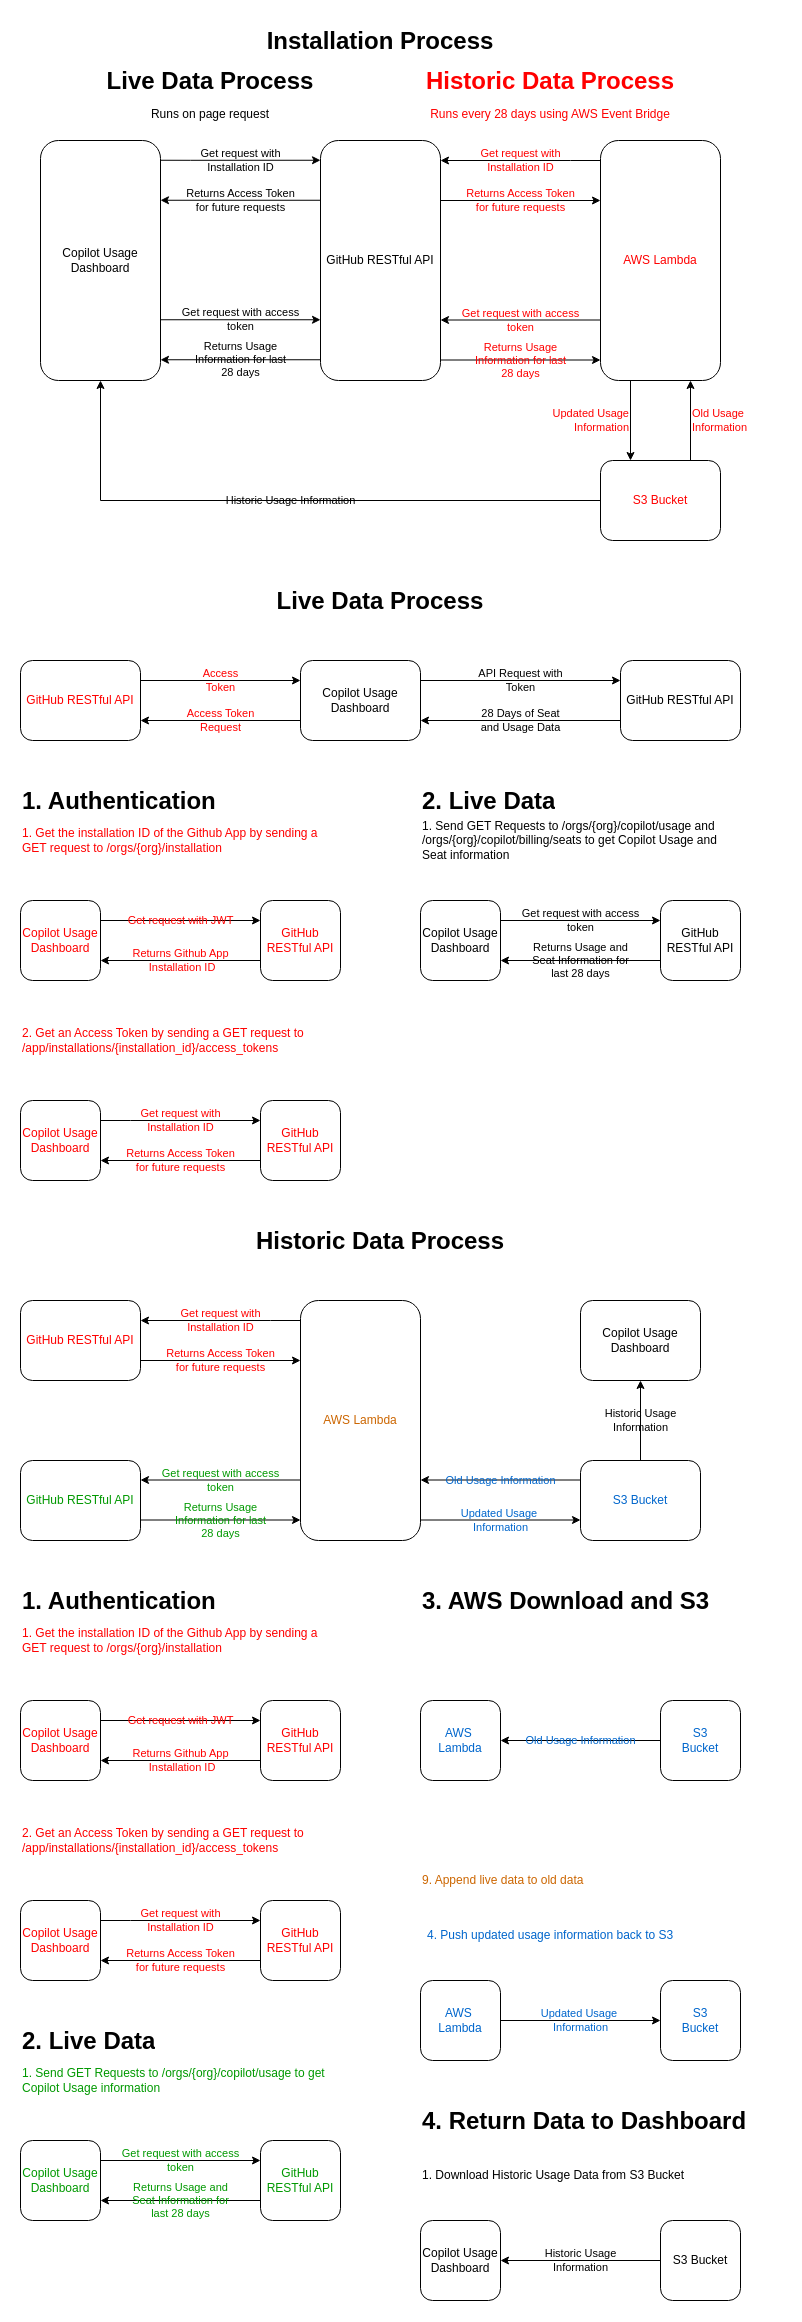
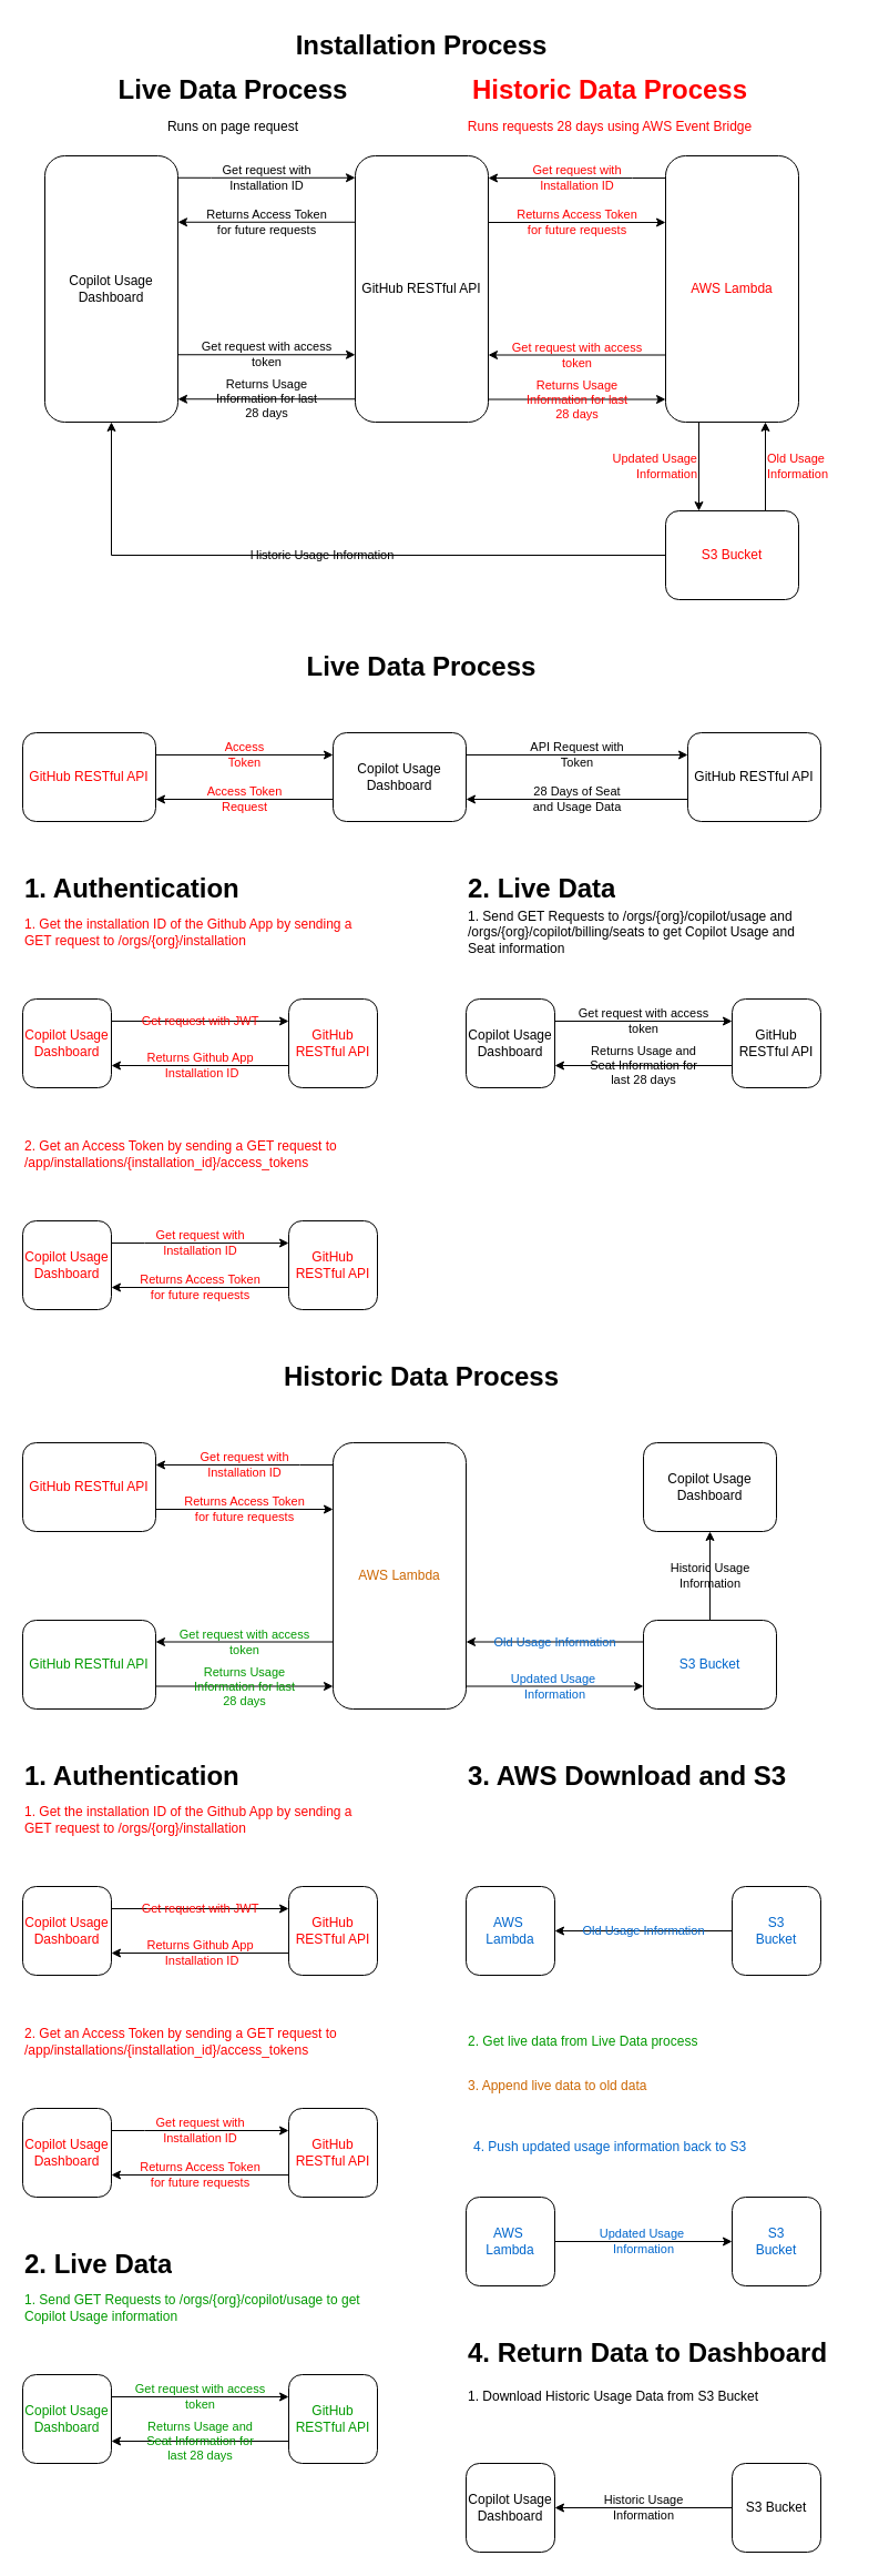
- <mxCell id="91" value="Runs every 28 days using AWS Event Bridge" style="text;html=1;align=center;verticalAlign=top;whiteSpace=wrap;rounded=0;fontColor=#FF0000;labelBackgroundColor=none;" parent="1" vertex="1"><mxGeometry x="380" y="100" width="340" height="40" as="geometry" /></mxCell>
+ <mxCell id="91" value="Runs requests 28 days using AWS Event Bridge" style="text;html=1;align=center;verticalAlign=top;whiteSpace=wrap;rounded=0;fontColor=#FF0000;labelBackgroundColor=none;" parent="1" vertex="1"><mxGeometry x="380" y="100" width="340" height="40" as="geometry" /></mxCell>
+ <mxCell id="58" value="2. Get live data from Live Data process" style="text;html=1;align=left;verticalAlign=middle;whiteSpace=wrap;rounded=0;fontColor=#009900;labelBackgroundColor=none;" parent="1" vertex="1"><mxGeometry x="420" y="1820" width="320" height="40" as="geometry" /></mxCell>
- <mxCell id="59" value="9. Append live data to old data" style="text;html=1;align=left;verticalAlign=middle;whiteSpace=wrap;rounded=0;fontColor=#CC6600;labelBackgroundColor=none;" parent="1" vertex="1"><mxGeometry x="420" y="1860" width="320" height="40" as="geometry" /></mxCell>
+ <mxCell id="59" value="3. Append live data to old data" style="text;html=1;align=left;verticalAlign=middle;whiteSpace=wrap;rounded=0;fontColor=#CC6600;labelBackgroundColor=none;" parent="1" vertex="1"><mxGeometry x="420" y="1860" width="320" height="40" as="geometry" /></mxCell>
- <mxCell id="70" value="1. Download Historic Usage Data from S3 Bucket" style="text;html=1;align=left;verticalAlign=middle;whiteSpace=wrap;rounded=0;fontColor=default;labelBackgroundColor=none;" parent="1" vertex="1"><mxGeometry x="420" y="2155" width="320" height="40" as="geometry" /></mxCell>
+ <mxCell id="70" value="1. Download Historic Usage Data from S3 Bucket" style="text;html=1;align=left;verticalAlign=middle;whiteSpace=wrap;rounded=0;fontColor=default;labelBackgroundColor=none;" parent="1" vertex="1"><mxGeometry x="420" y="2140" width="320" height="40" as="geometry" /></mxCell>
